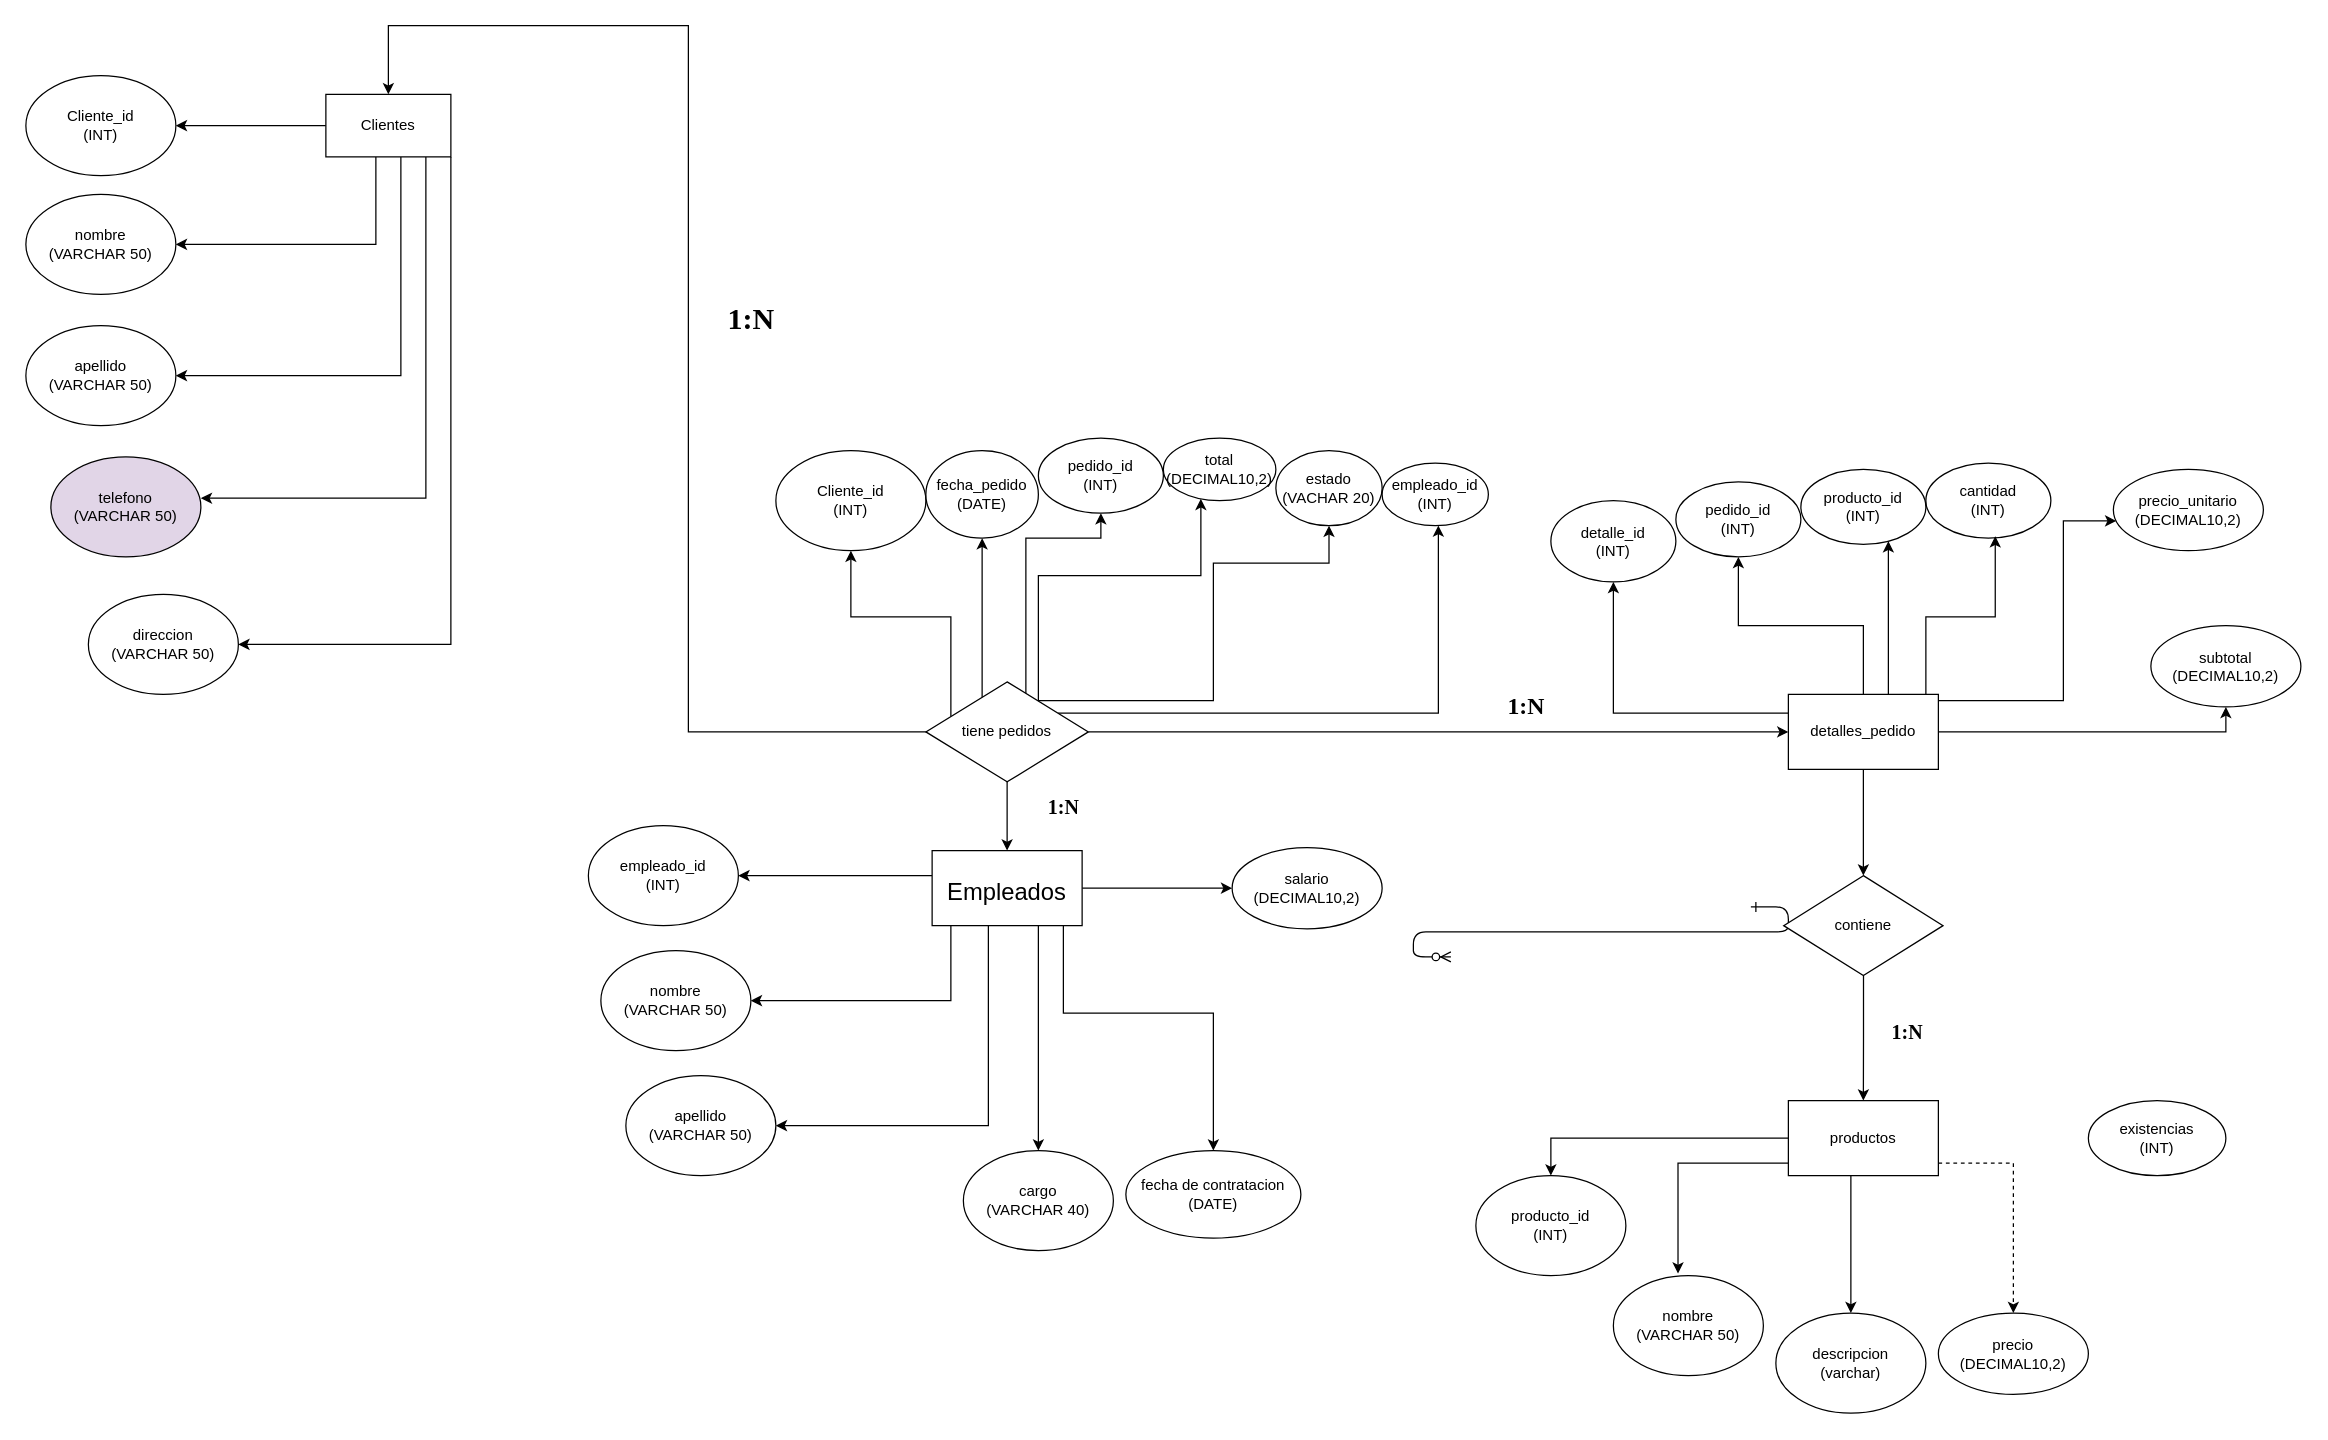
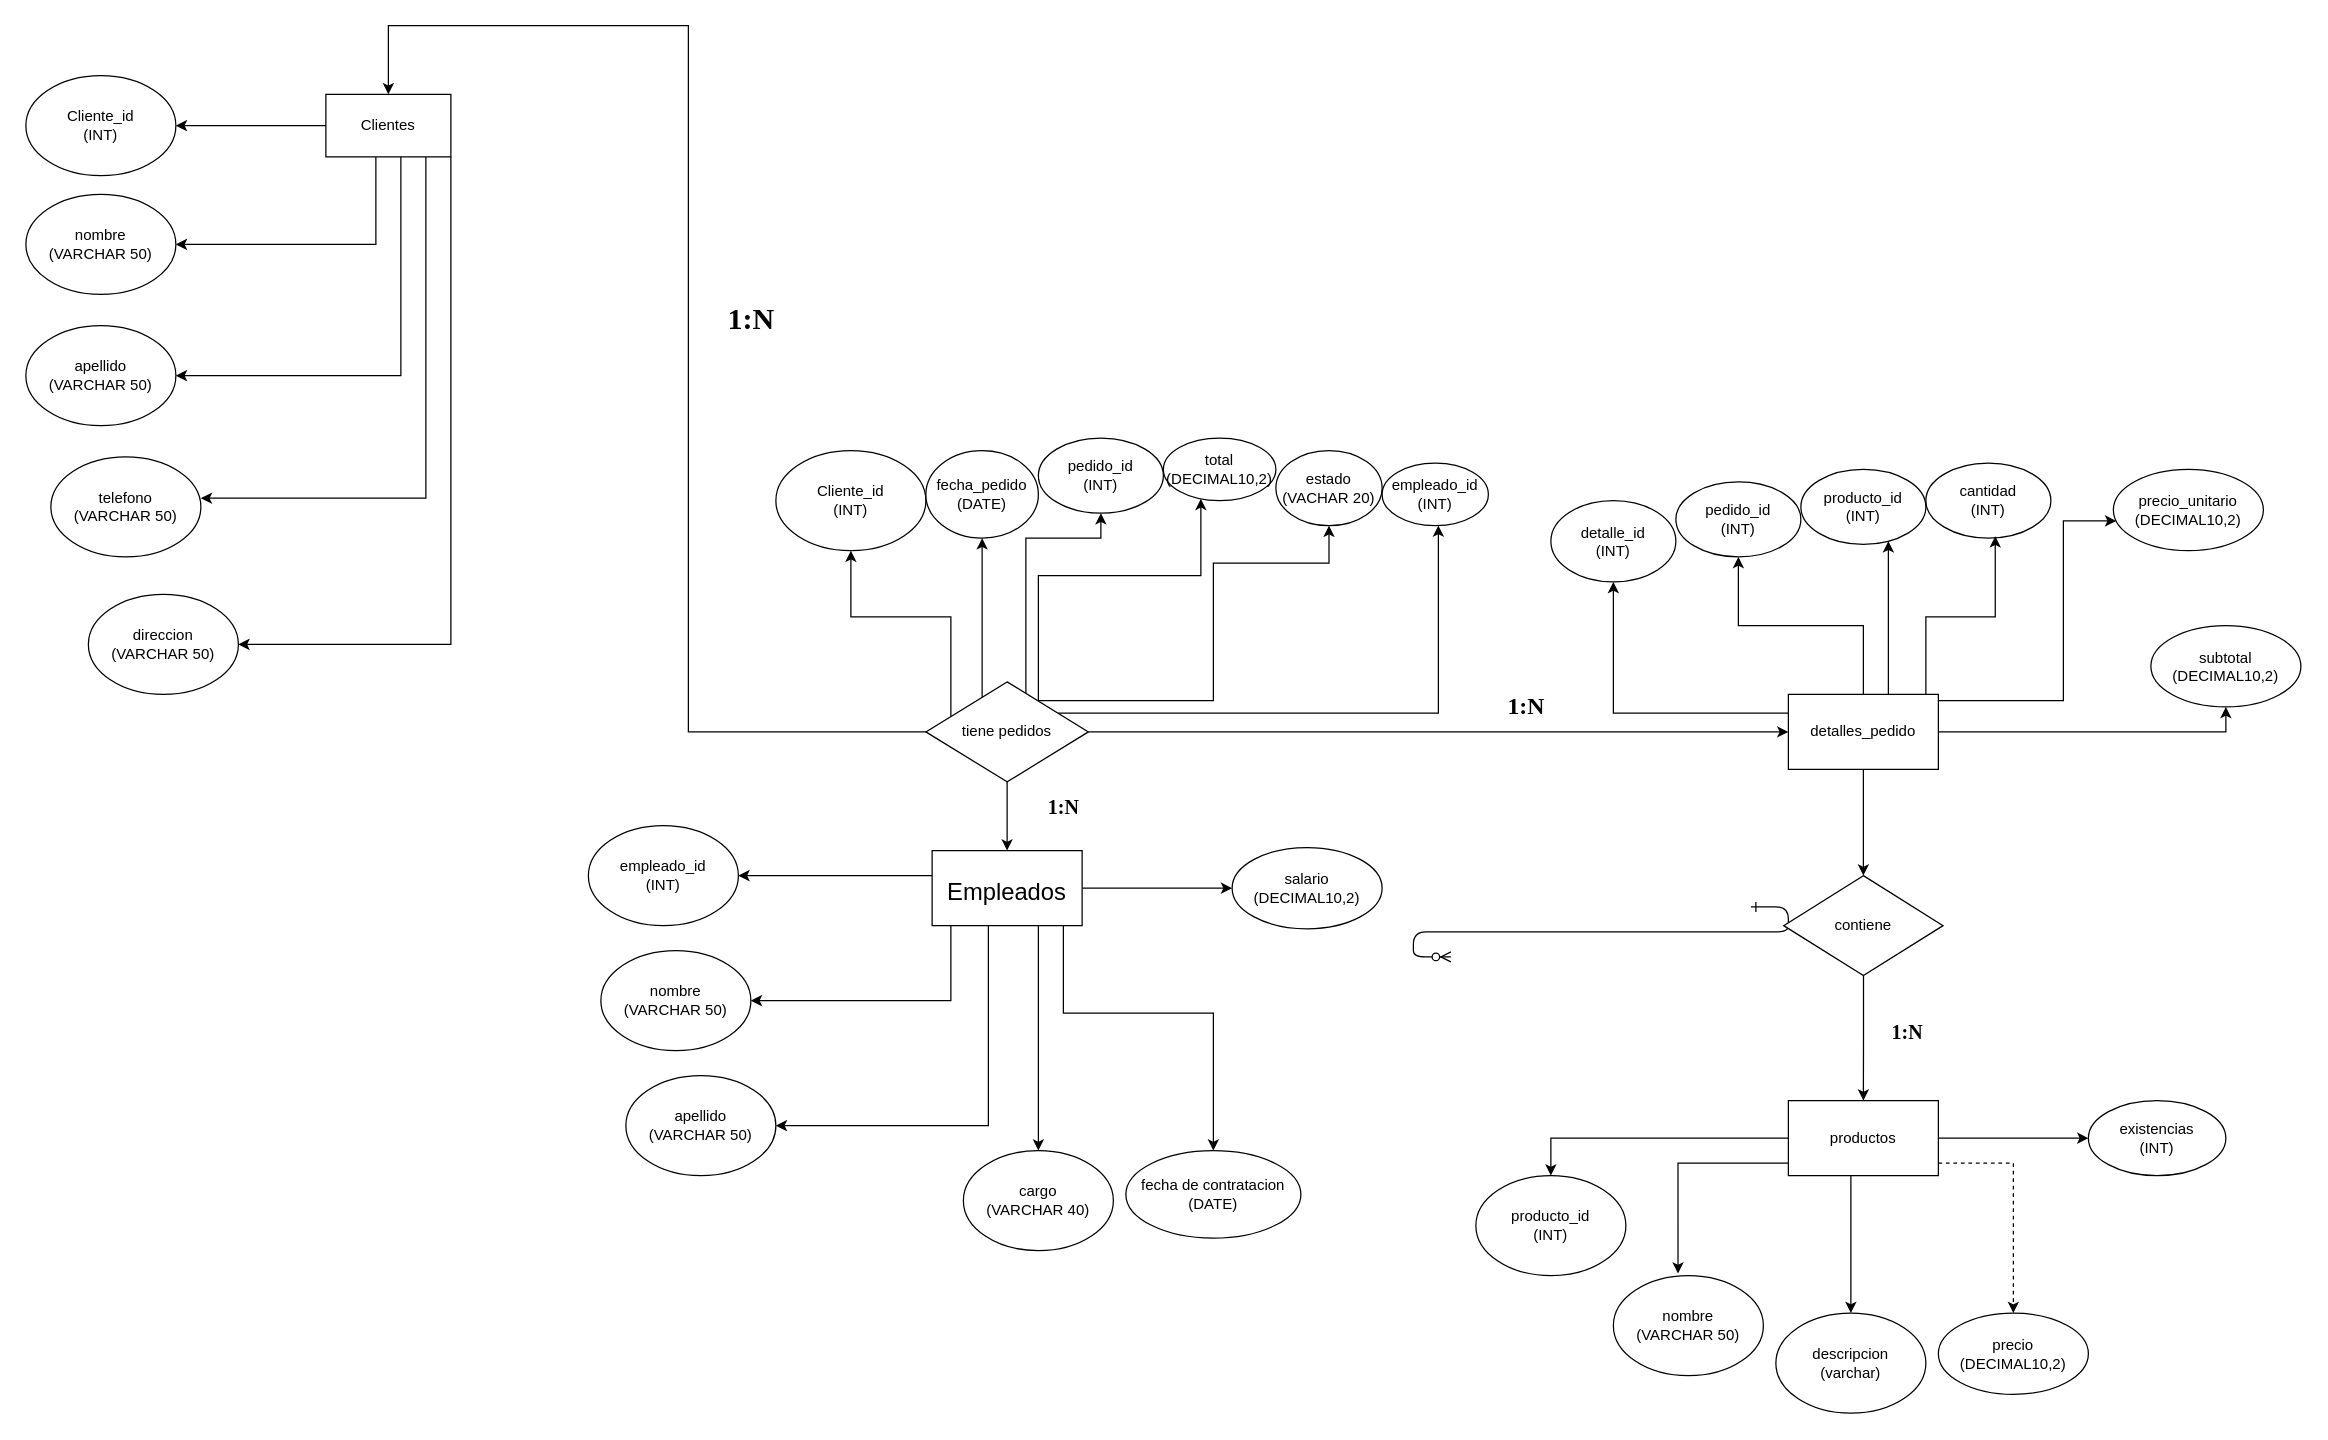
- <mxCell id="34" value="telefono&lt;br&gt;(VARCHAR 50)" style="ellipse;whiteSpace=wrap;html=1;fillColor=#e1d5e7;" vertex="1" parent="1"><mxGeometry x="40" y="365" width="120" height="80" as="geometry" /></mxCell>
+ <mxCell id="34" value="telefono&lt;br&gt;(VARCHAR 50)" style="ellipse;whiteSpace=wrap;html=1;" vertex="1" parent="1"><mxGeometry x="40" y="365" width="120" height="80" as="geometry" /></mxCell>
+ <mxCell id="17" style="edgeStyle=orthogonalEdgeStyle;rounded=0;orthogonalLoop=1;jettySize=auto;html=1;" edge="1" parent="1" source="18" target="69"><mxGeometry relative="1" as="geometry" /></mxCell>
